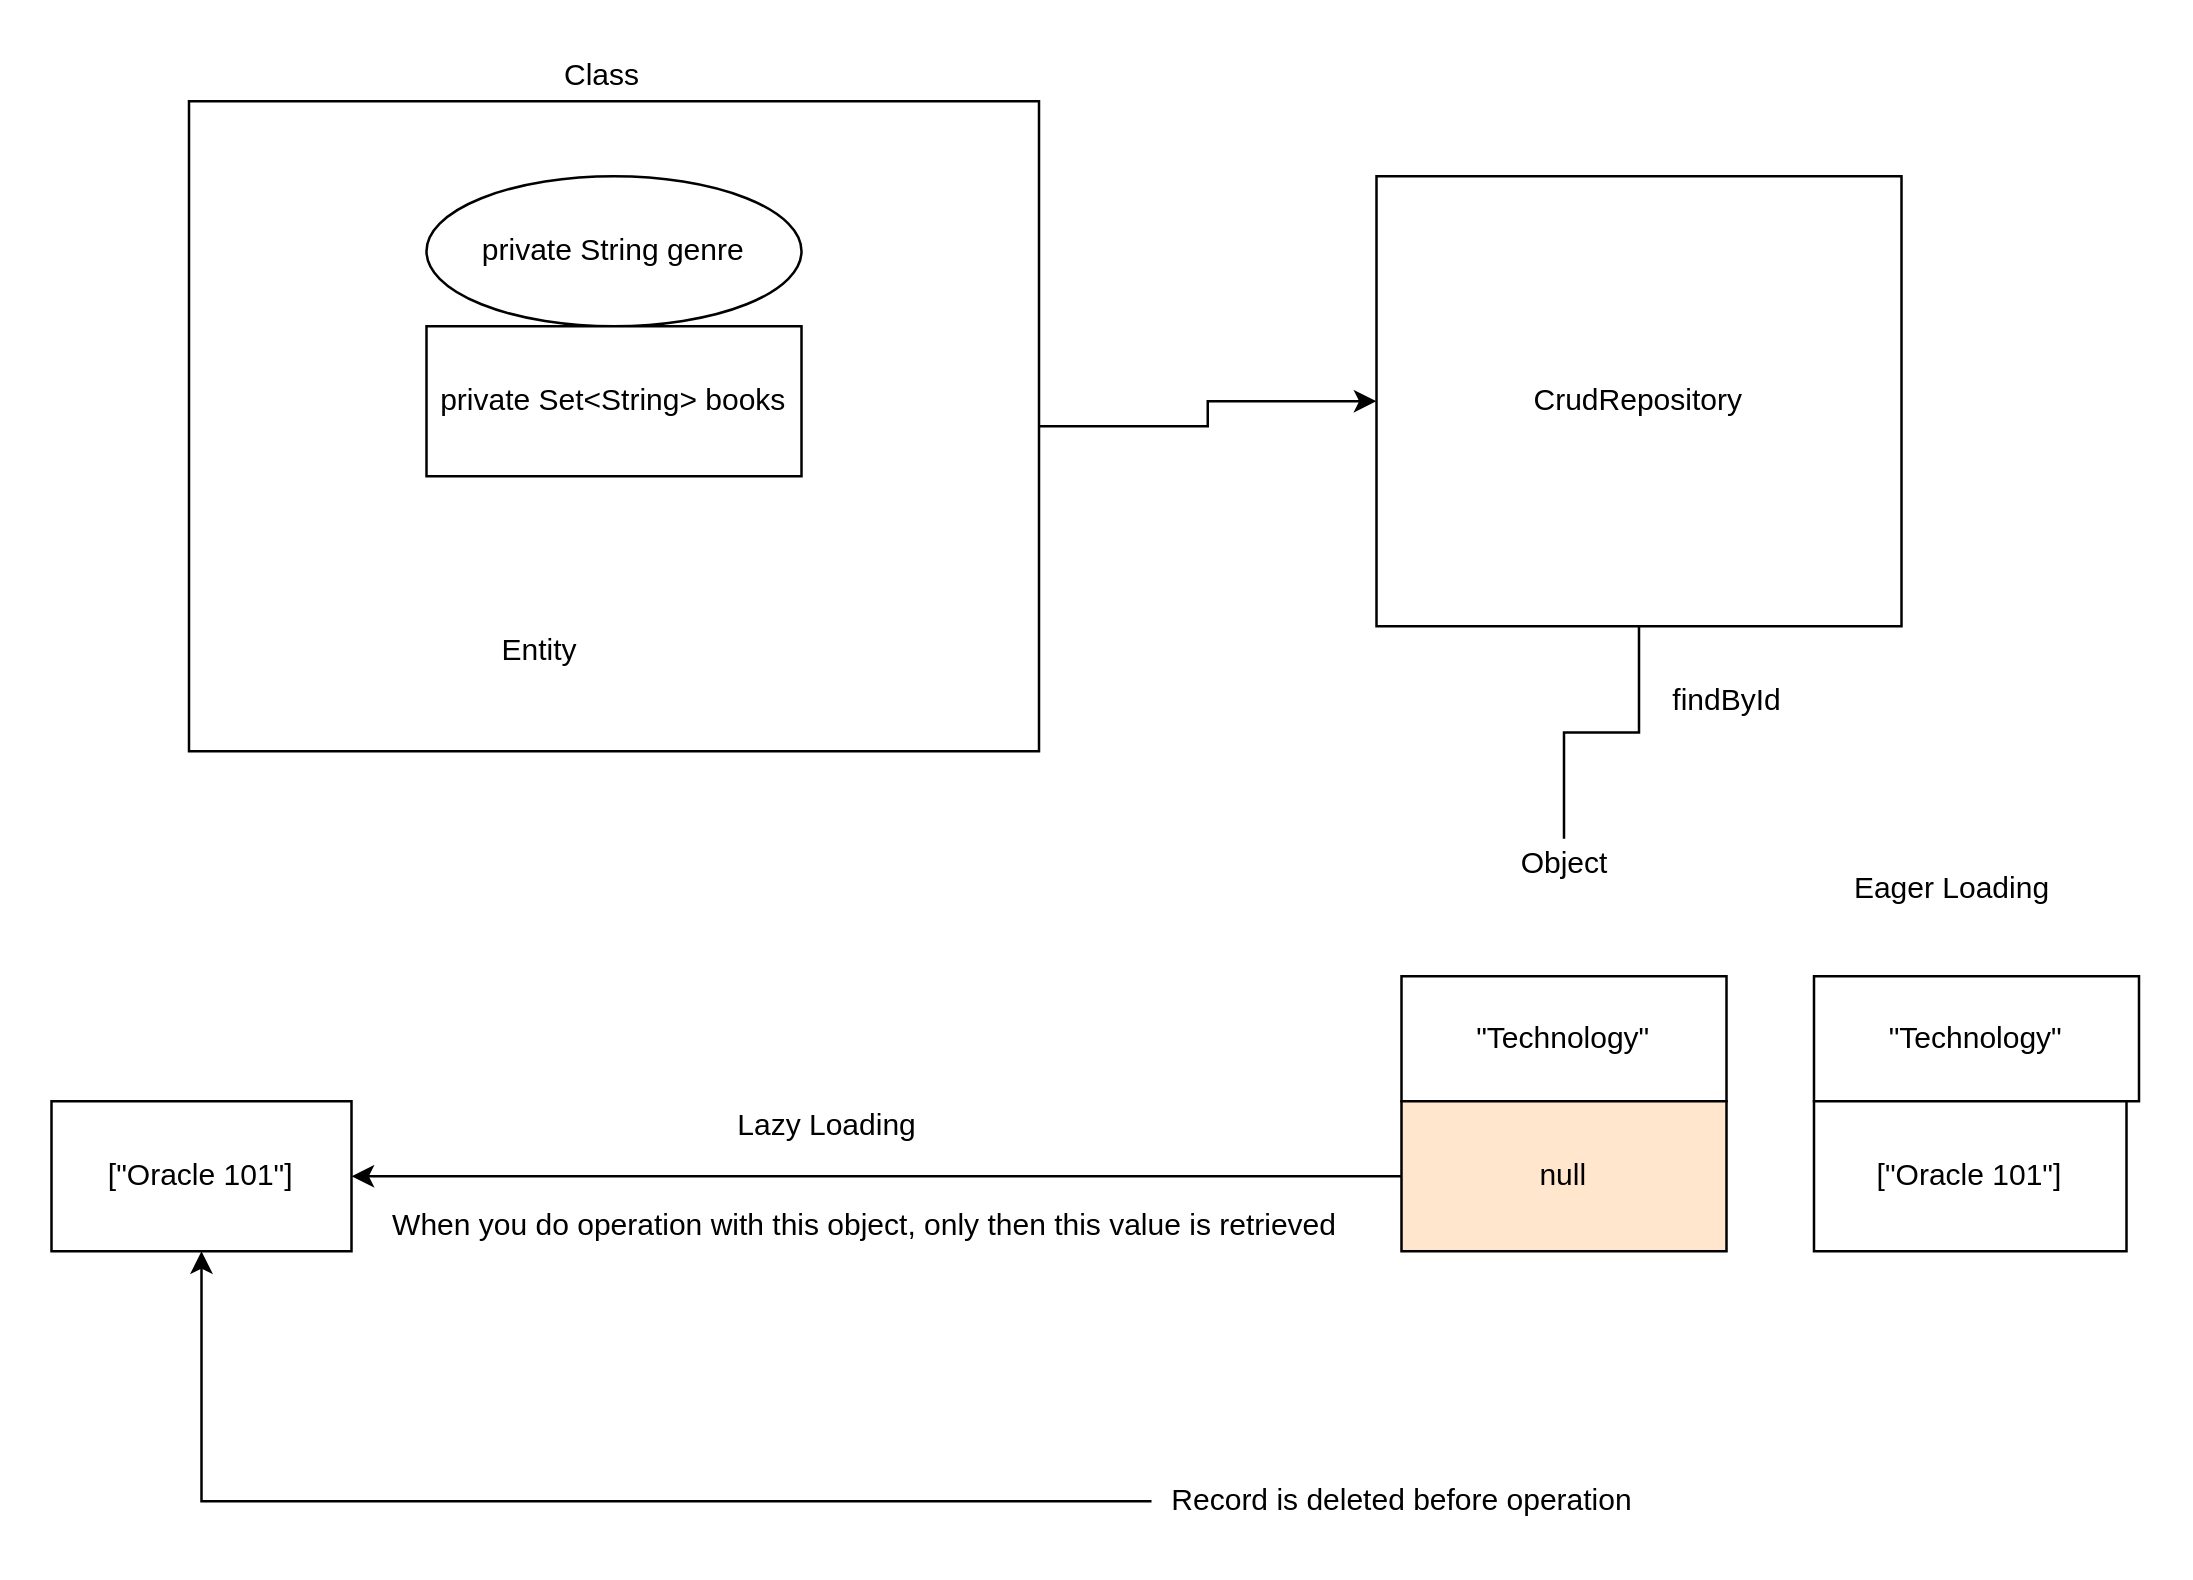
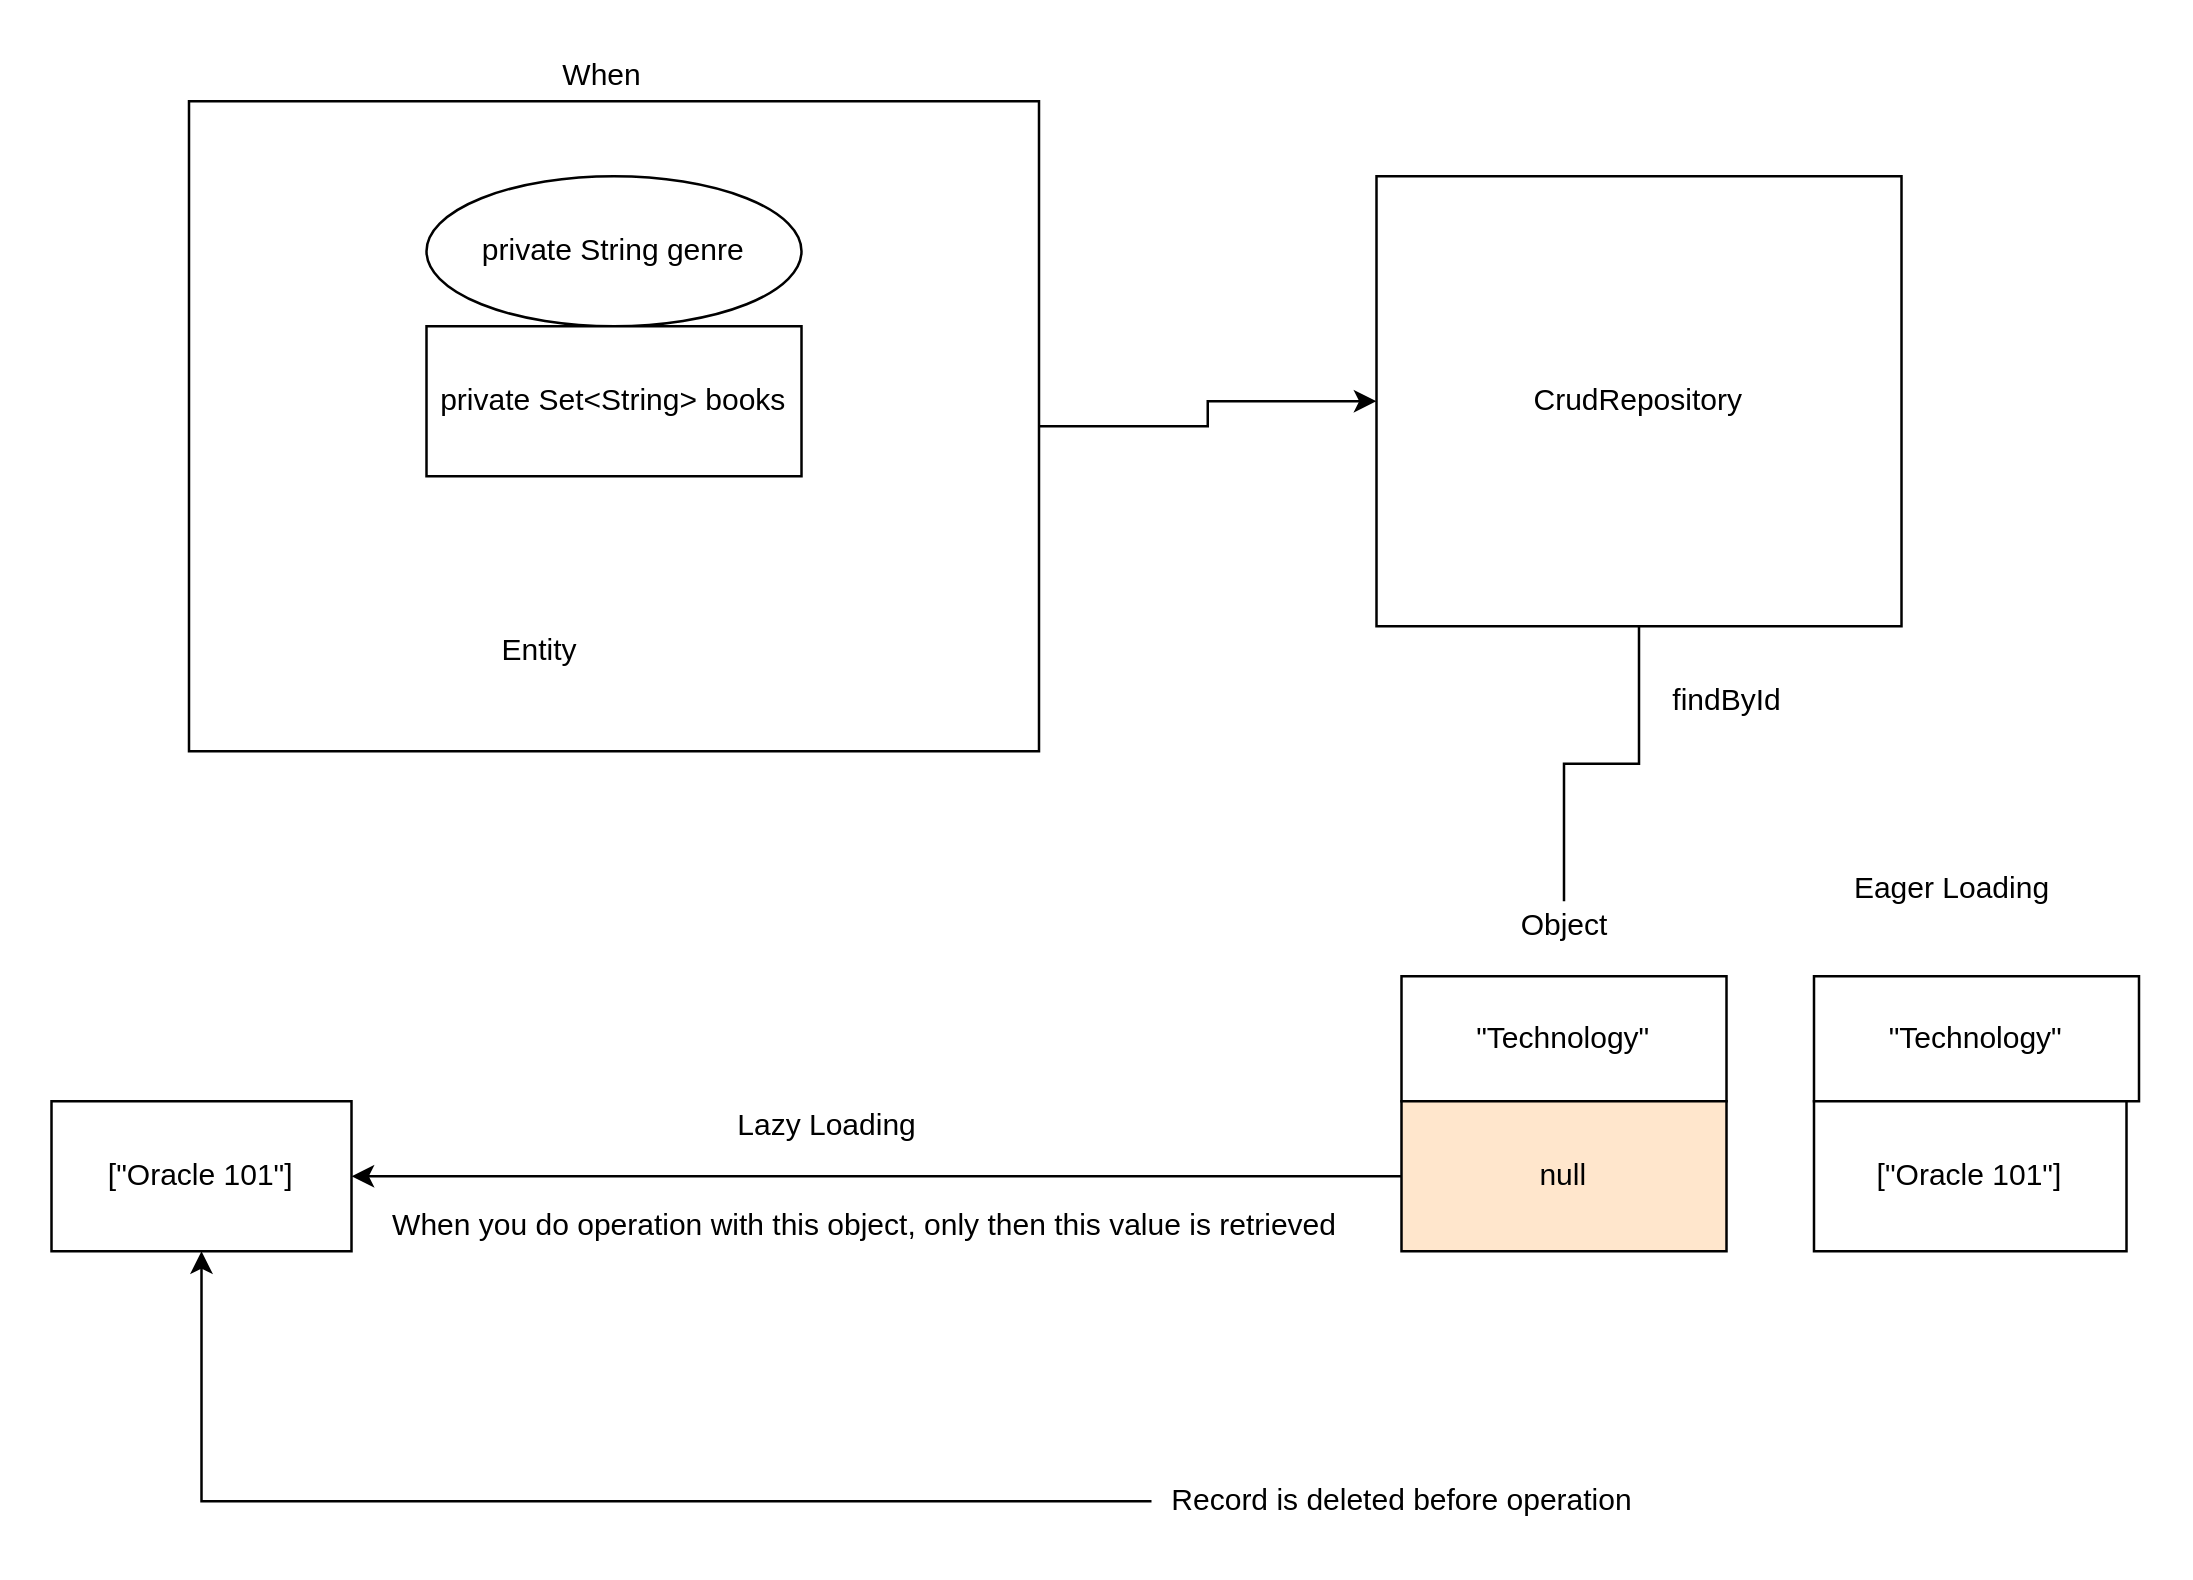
- <mxCell id="9" value="Class" style="text;html=1;align=center;verticalAlign=middle;resizable=0;points=[];autosize=1;" vertex="1" parent="1"><mxGeometry x="215" y="20" width="50" height="20" as="geometry" /></mxCell>
+ <mxCell id="9" value="When" style="text;html=1;align=center;verticalAlign=middle;resizable=0;points=[];autosize=1;" vertex="1" parent="1"><mxGeometry x="215" y="20" width="50" height="20" as="geometry" /></mxCell>
- <mxCell id="10" value="Object" style="text;html=1;align=center;verticalAlign=middle;resizable=0;points=[];autosize=1;" vertex="1" parent="1"><mxGeometry x="600" y="335" width="50" height="20" as="geometry" /></mxCell>
+ <mxCell id="10" value="Object" style="text;html=1;align=center;verticalAlign=middle;resizable=0;points=[];autosize=1;" vertex="1" parent="1"><mxGeometry x="600" y="360" width="50" height="20" as="geometry" /></mxCell>
